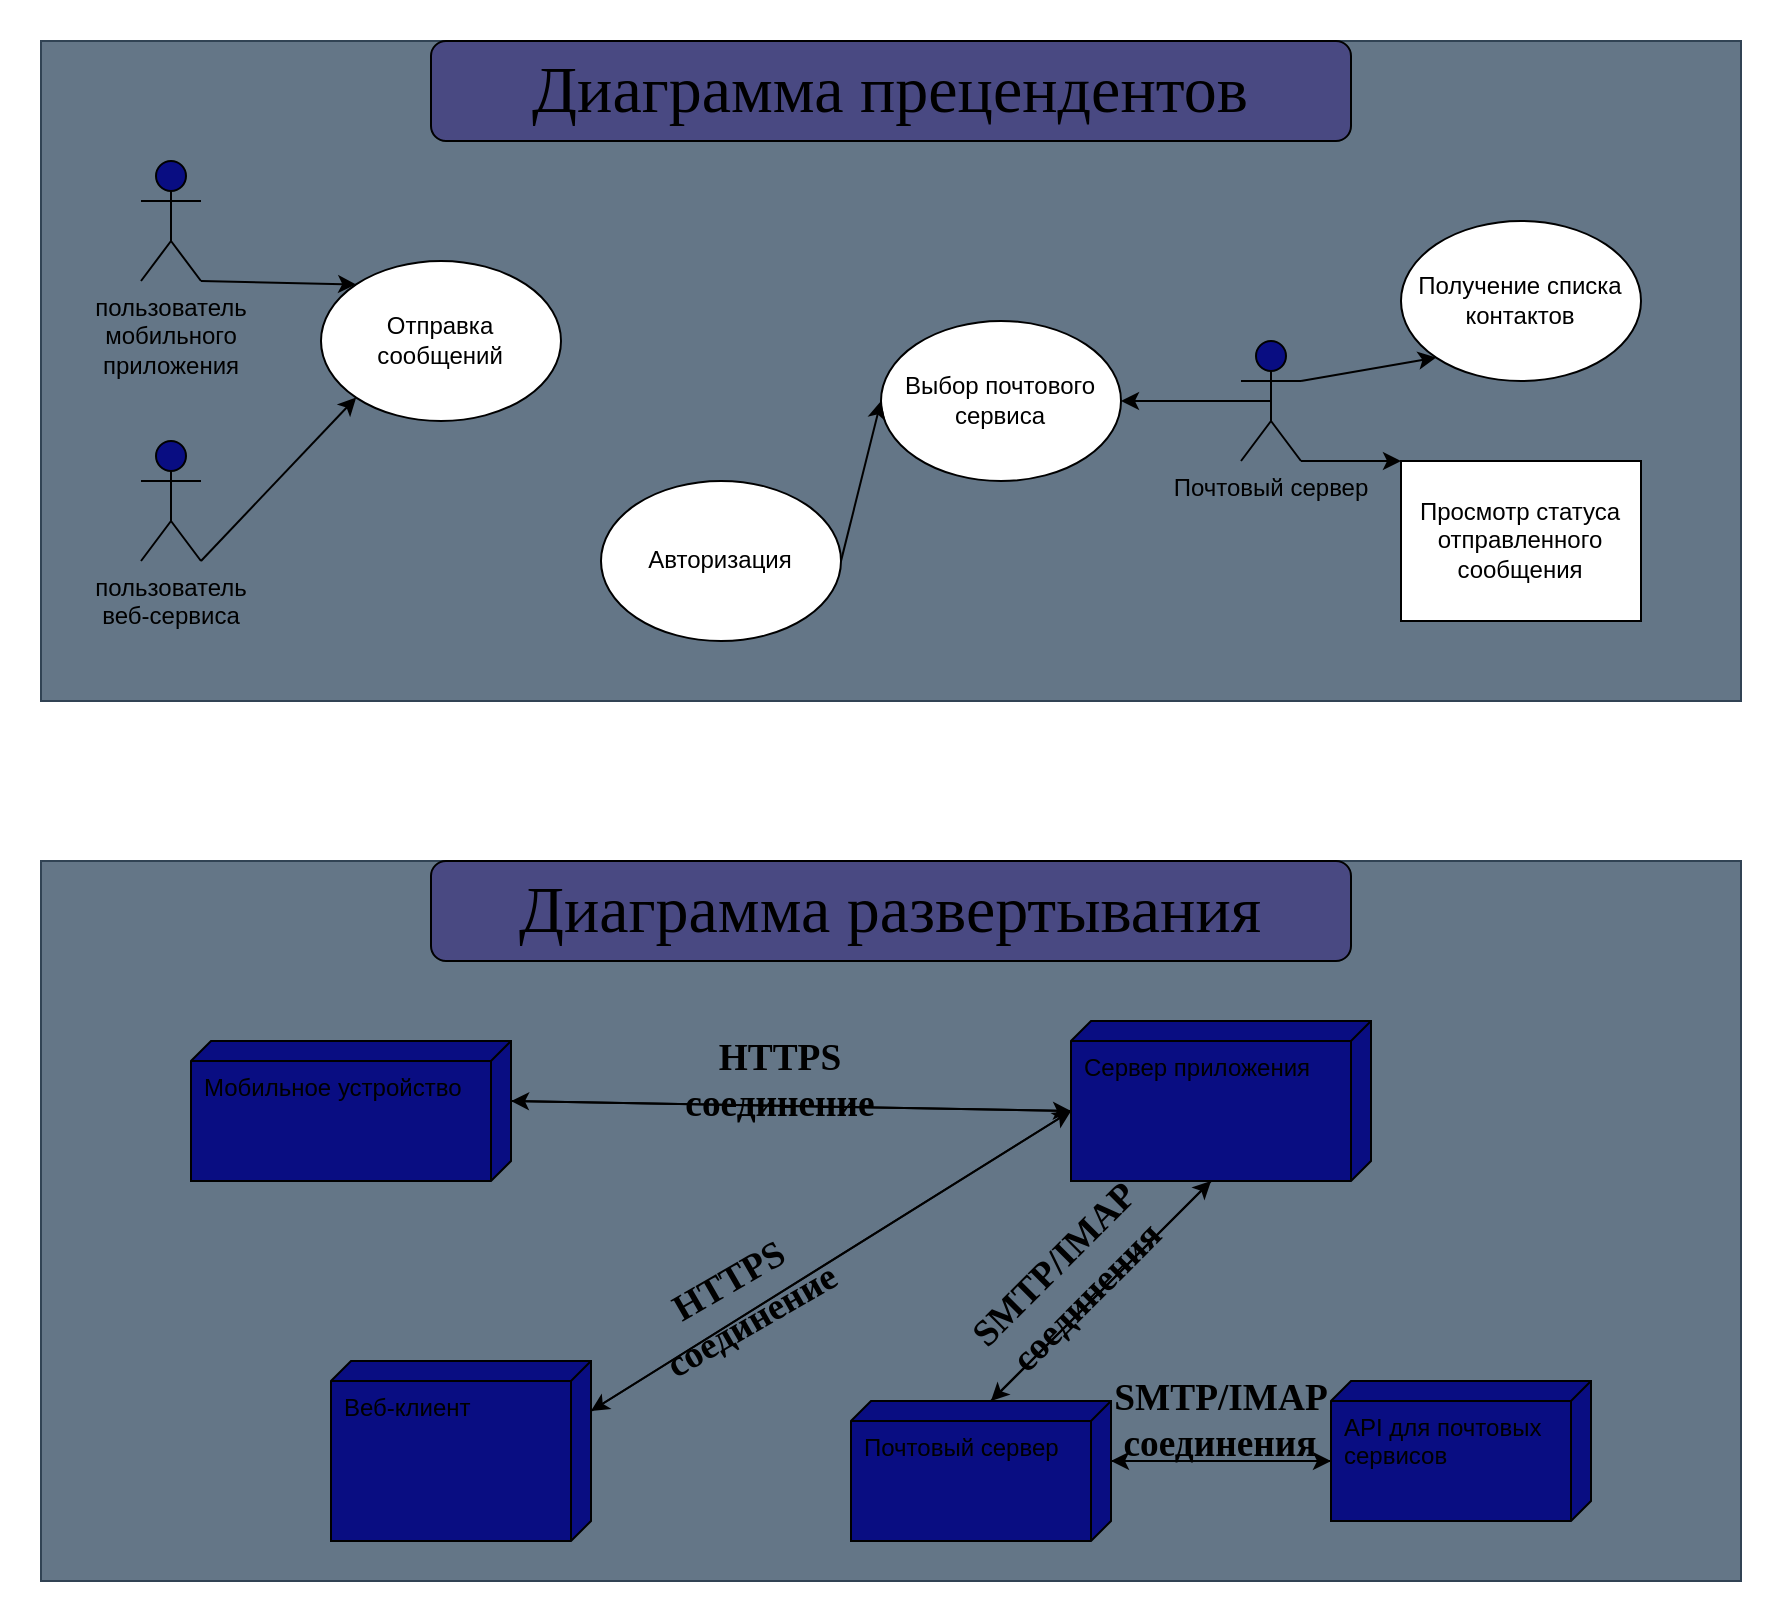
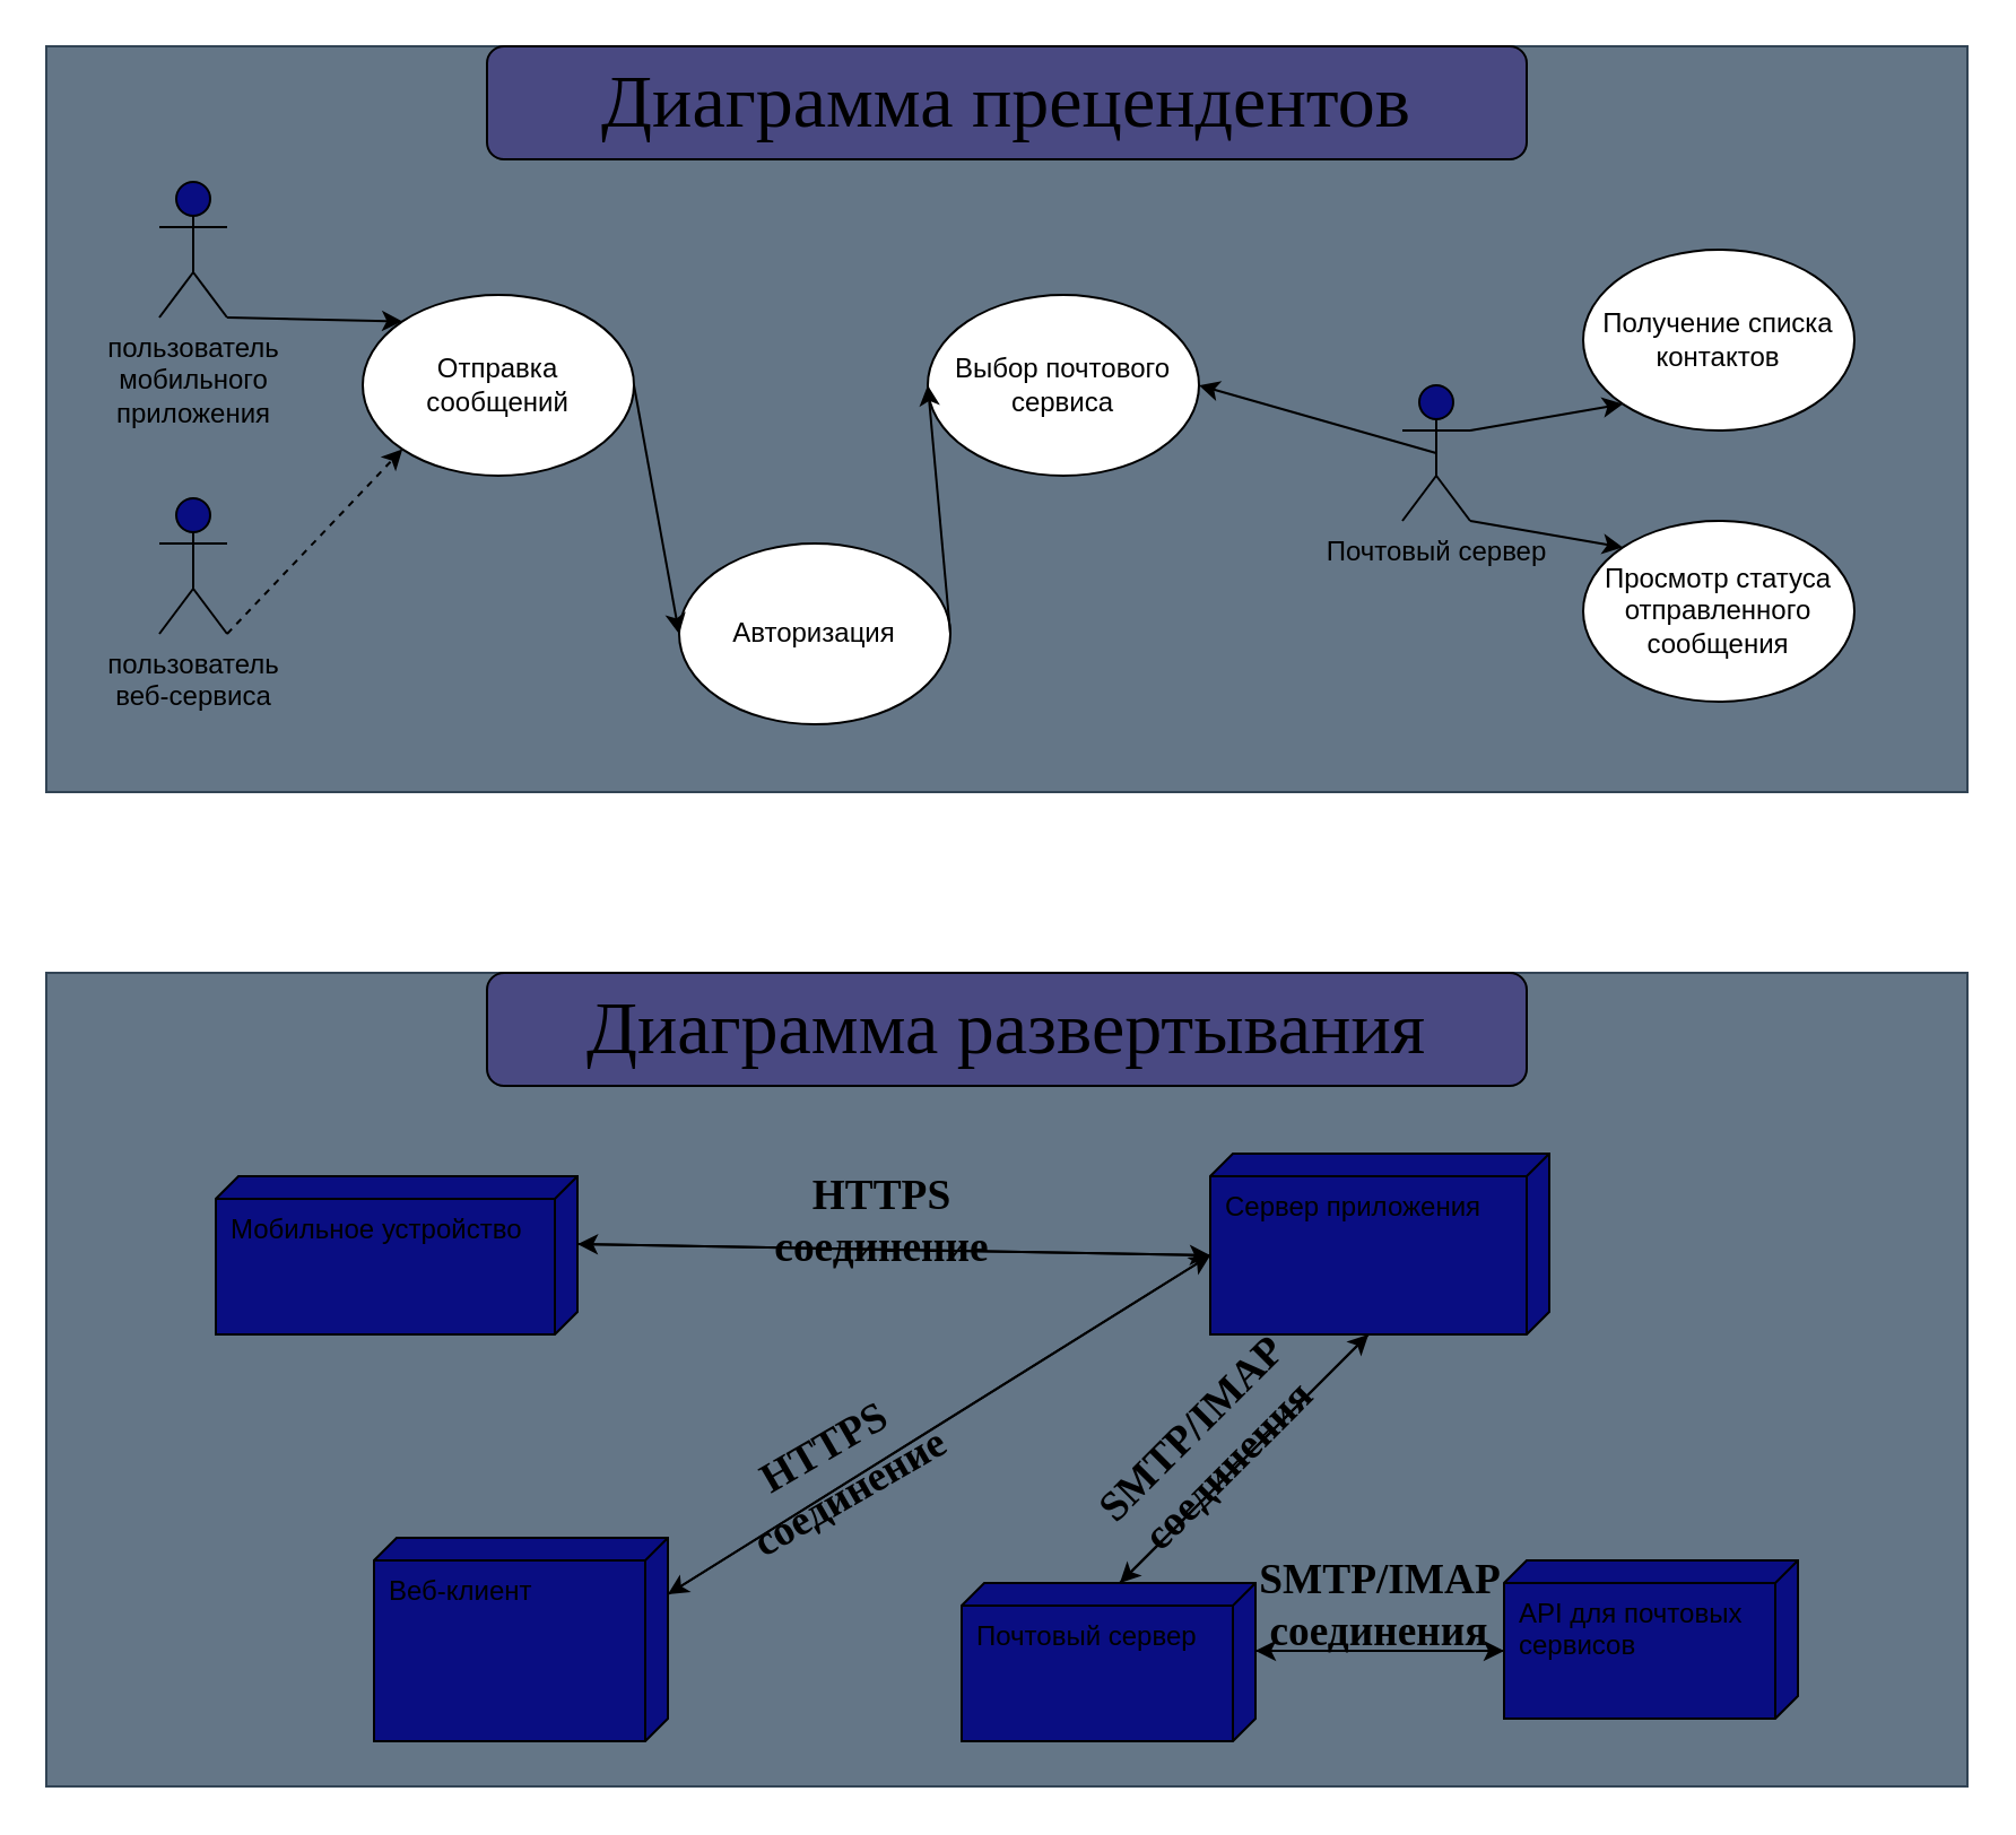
- <mxCell id="11" value="Выбор почтового сервиса" style="ellipse;whiteSpace=wrap;html=1;" vertex="1" parent="1"><mxGeometry x="440" y="160" width="120" height="80" as="geometry" /></mxCell>
+ <mxCell id="11" value="Выбор почтового сервиса" style="ellipse;whiteSpace=wrap;html=1;" vertex="1" parent="1"><mxGeometry x="410" y="130" width="120" height="80" as="geometry" /></mxCell>
+ <mxCell id="15" value="" style="endArrow=classic;html=1;exitX=1;exitY=0.5;exitDx=0;exitDy=0;entryX=0;entryY=0.5;entryDx=0;entryDy=0;" edge="1" parent="1" source="7" target="10"><mxGeometry width="50" height="50" relative="1" as="geometry"><mxPoint x="340" y="280" as="sourcePoint" /><mxPoint x="390" y="230" as="targetPoint" /></mxGeometry></mxCell>
- <mxCell id="13" value="" style="endArrow=classic;html=1;entryX=0;entryY=1;entryDx=0;entryDy=0;exitX=1;exitY=1;exitDx=0;exitDy=0;exitPerimeter=0;" edge="1" parent="1" source="8" target="7"><mxGeometry width="50" height="50" relative="1" as="geometry"><mxPoint x="170" y="310" as="sourcePoint" /><mxPoint x="220" y="260" as="targetPoint" /></mxGeometry></mxCell>
+ <mxCell id="13" value="" style="endArrow=classic;html=1;entryX=0;entryY=1;entryDx=0;entryDy=0;exitX=1;exitY=1;exitDx=0;exitDy=0;exitPerimeter=0;dashed=1;" edge="1" parent="1" source="8" target="7"><mxGeometry width="50" height="50" relative="1" as="geometry"><mxPoint x="170" y="310" as="sourcePoint" /><mxPoint x="220" y="260" as="targetPoint" /></mxGeometry></mxCell>
- <mxCell id="17" value="Просмотр статуса отправленного сообщения" style="whiteSpace=wrap;html=1;rounded=0;" vertex="1" parent="1"><mxGeometry x="700" y="230" width="120" height="80" as="geometry" /></mxCell>
+ <mxCell id="17" value="Просмотр статуса отправленного сообщения" style="ellipse;whiteSpace=wrap;html=1;" vertex="1" parent="1"><mxGeometry x="700" y="230" width="120" height="80" as="geometry" /></mxCell>
